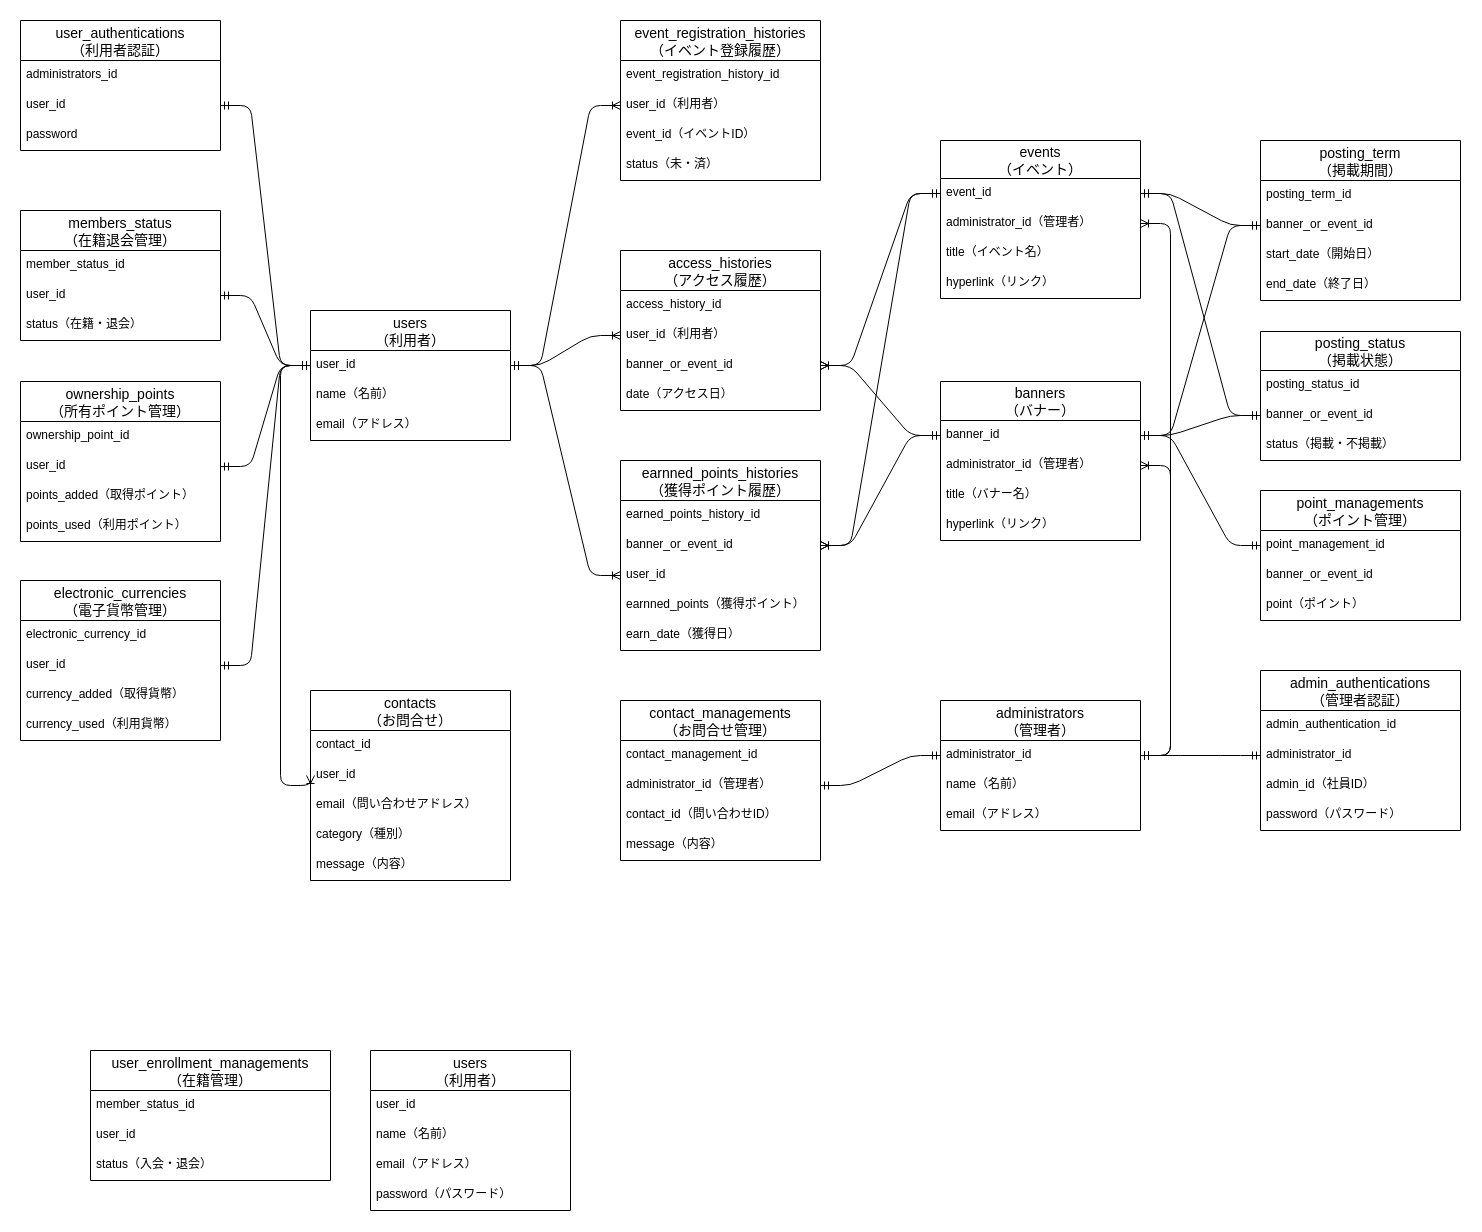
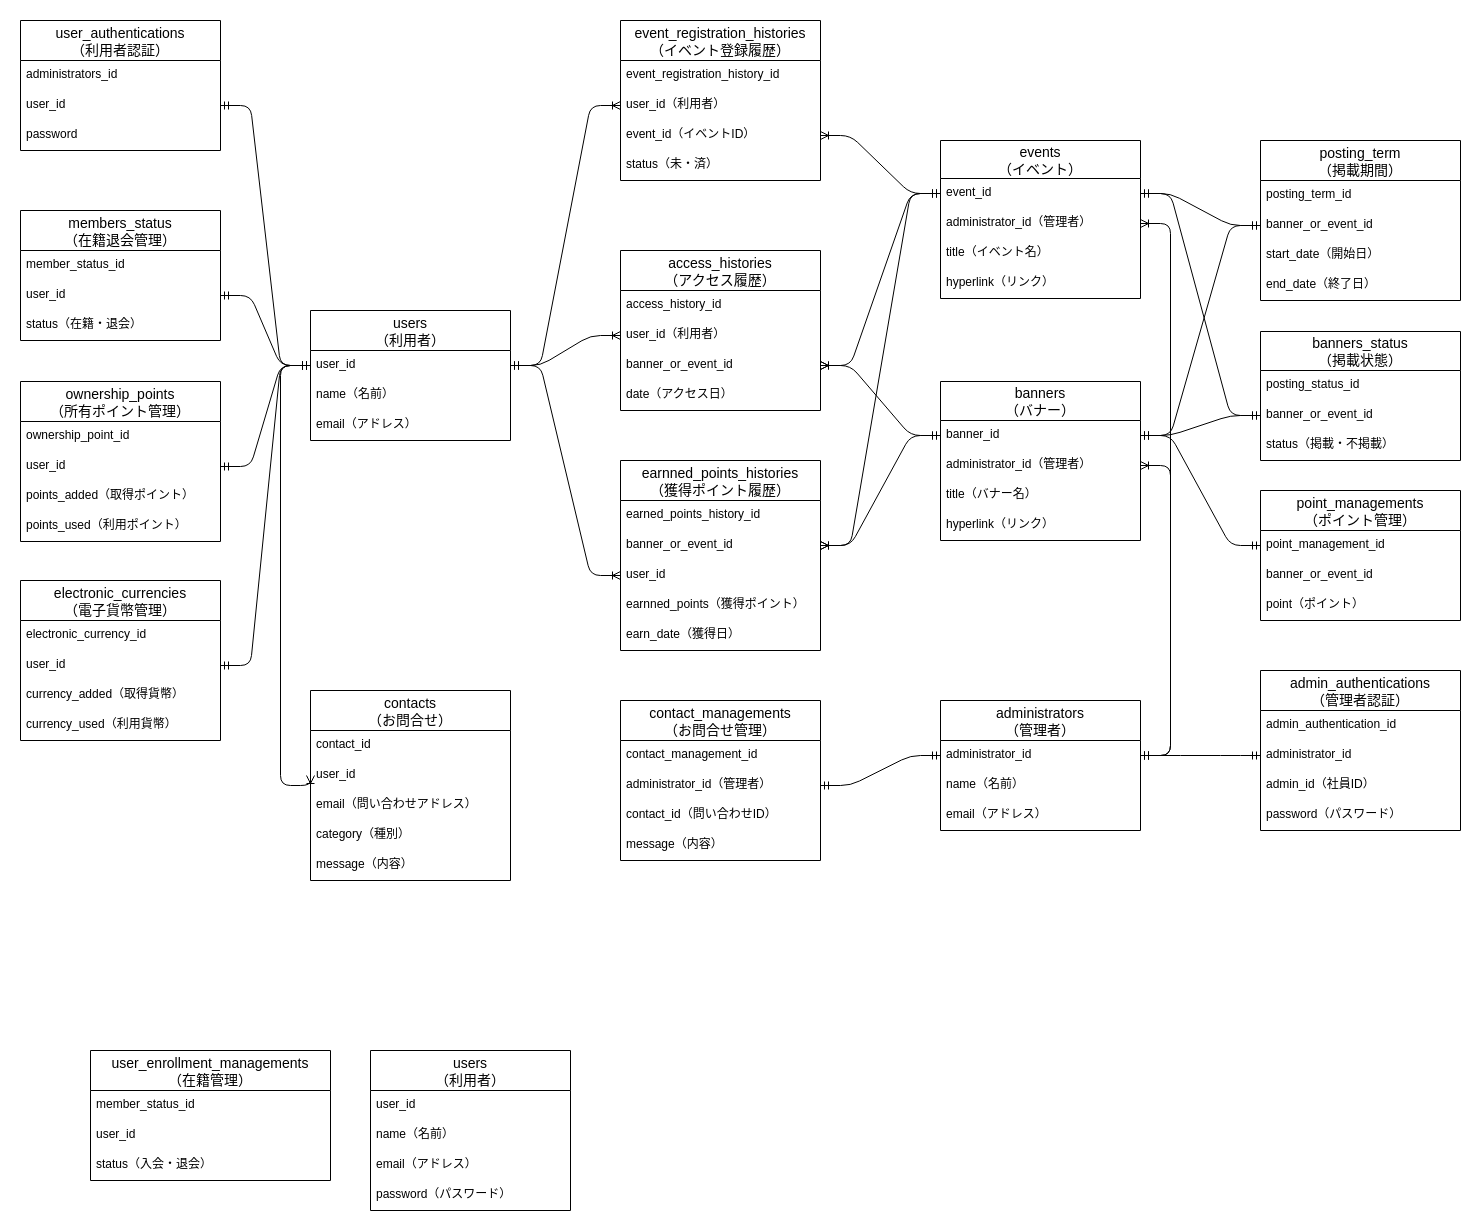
+ <mxCell id="35" value="" style="edgeStyle=entityRelationEdgeStyle;fontSize=12;html=1;endArrow=ERoneToMany;startArrow=ERmandOne;" parent="1" source="30" target="27" edge="1"><mxGeometry width="100" height="100" relative="1" as="geometry"><mxPoint x="890" y="50" as="sourcePoint" /><mxPoint x="810" y="20" as="targetPoint" /></mxGeometry></mxCell>
- <mxCell id="73" value="posting_status&#10;（掲載状態）" style="swimlane;fontStyle=0;childLayout=stackLayout;horizontal=1;startSize=39;horizontalStack=0;resizeParent=1;resizeParentMax=0;resizeLast=0;collapsible=1;marginBottom=0;align=center;fontSize=14;" parent="1" vertex="1"><mxGeometry x="1260" y="331" width="200" height="129" as="geometry" /></mxCell>
+ <mxCell id="73" value="banners_status&#10;（掲載状態）" style="swimlane;fontStyle=0;childLayout=stackLayout;horizontal=1;startSize=39;horizontalStack=0;resizeParent=1;resizeParentMax=0;resizeLast=0;collapsible=1;marginBottom=0;align=center;fontSize=14;" parent="1" vertex="1"><mxGeometry x="1260" y="331" width="200" height="129" as="geometry" /></mxCell>
